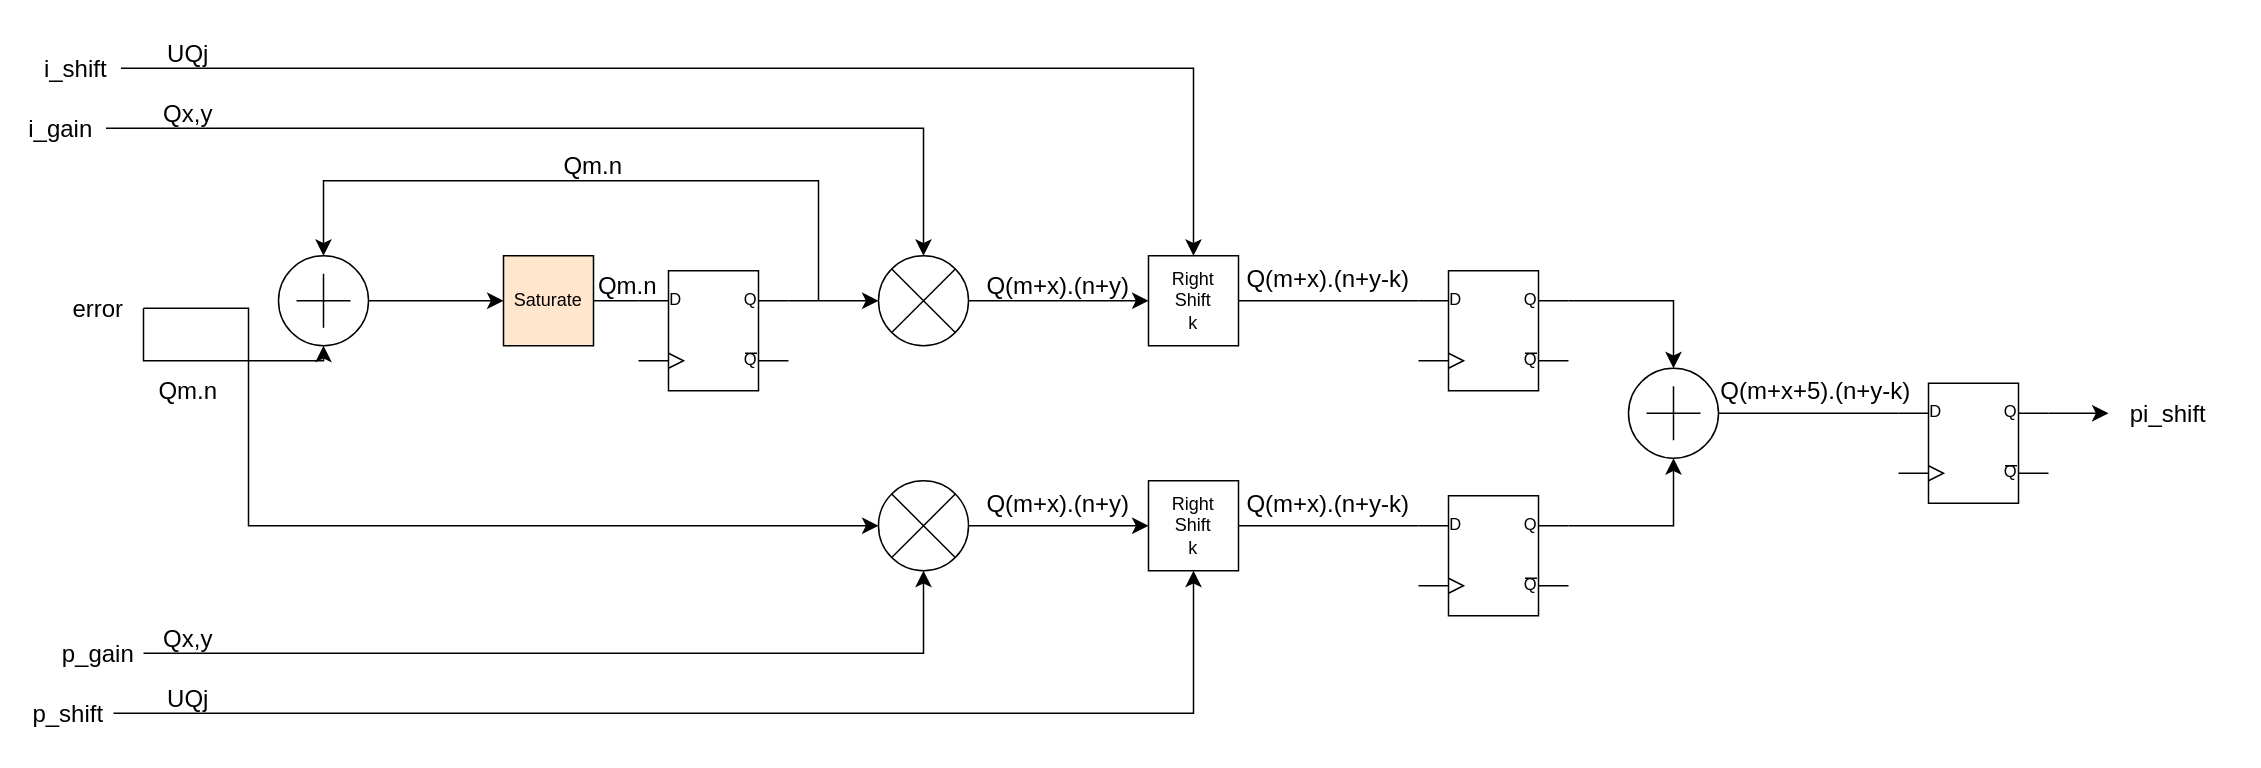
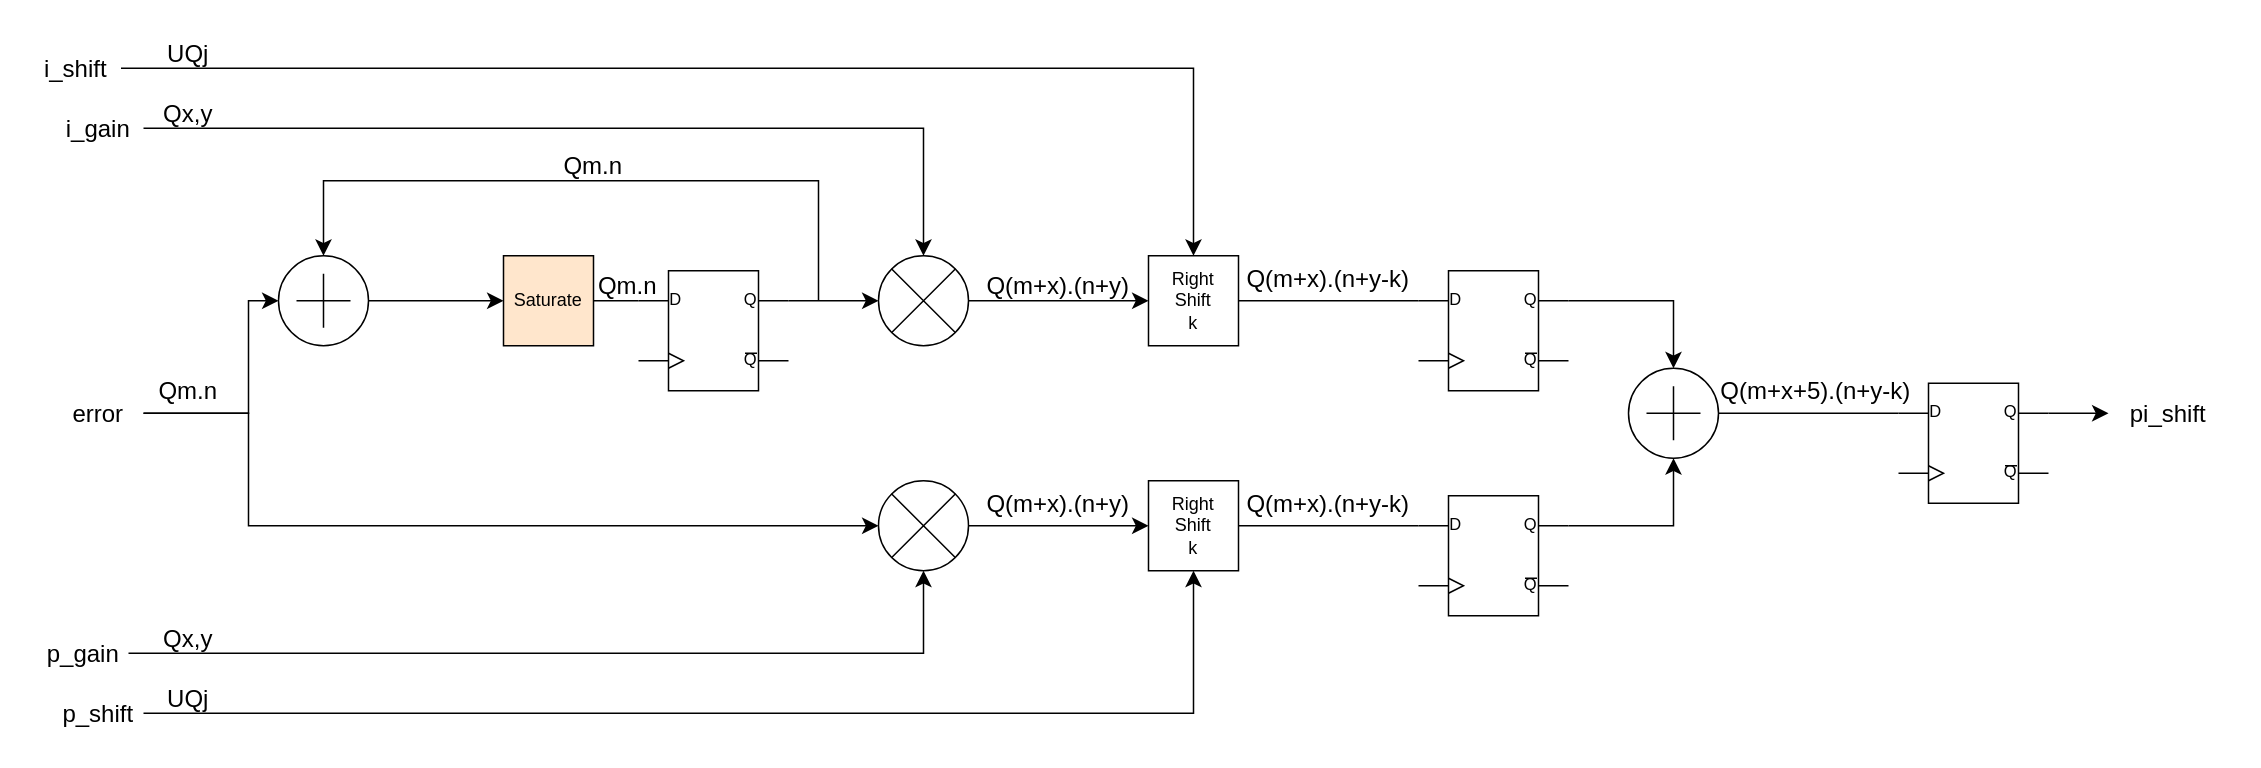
- <mxCell id="32" value="i_gain" style="text;strokeColor=none;fillColor=none;html=1;align=center;verticalAlign=middle;whiteSpace=wrap;rounded=0;fontSize=16;" vertex="1" parent="1"><mxGeometry x="10" y="70" width="60" height="30" as="geometry" /></mxCell>
+ <mxCell id="32" value="i_gain" style="text;strokeColor=none;fillColor=none;html=1;align=center;verticalAlign=middle;whiteSpace=wrap;rounded=0;fontSize=16;" vertex="1" parent="1"><mxGeometry x="35" y="70" width="60" height="30" as="geometry" /></mxCell>
- <mxCell id="4" value="error" style="text;strokeColor=none;fillColor=none;html=1;align=center;verticalAlign=middle;whiteSpace=wrap;rounded=0;fontSize=16;" vertex="1" parent="1"><mxGeometry x="35" y="190" width="60" height="30" as="geometry" /></mxCell>
+ <mxCell id="4" value="error" style="text;strokeColor=none;fillColor=none;html=1;align=center;verticalAlign=middle;whiteSpace=wrap;rounded=0;fontSize=16;" vertex="1" parent="1"><mxGeometry x="35" y="260" width="60" height="30" as="geometry" /></mxCell>
- <mxCell id="34" value="p_gain" style="text;strokeColor=none;fillColor=none;html=1;align=center;verticalAlign=middle;whiteSpace=wrap;rounded=0;fontSize=16;" vertex="1" parent="1"><mxGeometry x="35" y="420" width="60" height="30" as="geometry" /></mxCell>
+ <mxCell id="34" value="p_gain" style="text;strokeColor=none;fillColor=none;html=1;align=center;verticalAlign=middle;whiteSpace=wrap;rounded=0;fontSize=16;" vertex="1" parent="1"><mxGeometry x="25" y="420" width="60" height="30" as="geometry" /></mxCell>
- <mxCell id="35" value="p_shift" style="text;strokeColor=none;fillColor=none;html=1;align=center;verticalAlign=middle;whiteSpace=wrap;rounded=0;fontSize=16;" vertex="1" parent="1"><mxGeometry x="15" y="460" width="60" height="30" as="geometry" /></mxCell>
+ <mxCell id="35" value="p_shift" style="text;strokeColor=none;fillColor=none;html=1;align=center;verticalAlign=middle;whiteSpace=wrap;rounded=0;fontSize=16;" vertex="1" parent="1"><mxGeometry x="35" y="460" width="60" height="30" as="geometry" /></mxCell>
